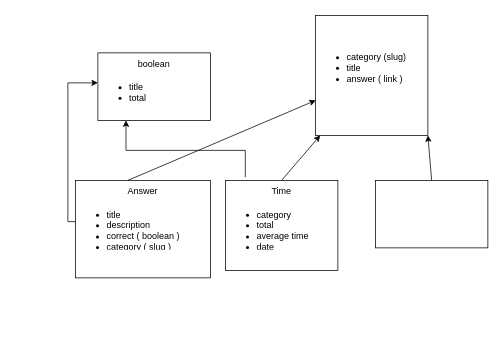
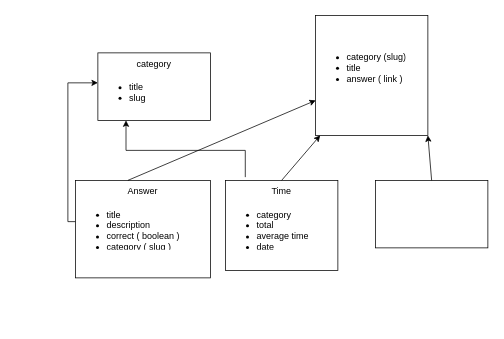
- <mxCell id="14" value="boolean" style="text;html=1;strokeColor=none;fillColor=none;align=center;verticalAlign=middle;whiteSpace=wrap;rounded=0;" vertex="1" parent="1"><mxGeometry x="175" y="70" width="60" height="30" as="geometry" /></mxCell>
+ <mxCell id="14" value="category" style="text;html=1;strokeColor=none;fillColor=none;align=center;verticalAlign=middle;whiteSpace=wrap;rounded=0;" vertex="1" parent="1"><mxGeometry x="175" y="70" width="60" height="30" as="geometry" /></mxCell>
- <mxCell id="16" value="&lt;ul&gt;&lt;li&gt;title&lt;/li&gt;&lt;li&gt;total&lt;/li&gt;&lt;/ul&gt;" style="text;strokeColor=none;fillColor=none;html=1;whiteSpace=wrap;verticalAlign=top;overflow=hidden;align=left;horizontal=1;" vertex="1" parent="1"><mxGeometry x="130" y="90" width="150" height="70" as="geometry" /></mxCell>
+ <mxCell id="16" value="&lt;ul&gt;&lt;li&gt;title&lt;/li&gt;&lt;li&gt;slug&lt;/li&gt;&lt;/ul&gt;" style="text;strokeColor=none;fillColor=none;html=1;whiteSpace=wrap;verticalAlign=top;overflow=hidden;align=left;horizontal=1;" vertex="1" parent="1"><mxGeometry x="130" y="90" width="150" height="70" as="geometry" /></mxCell>
